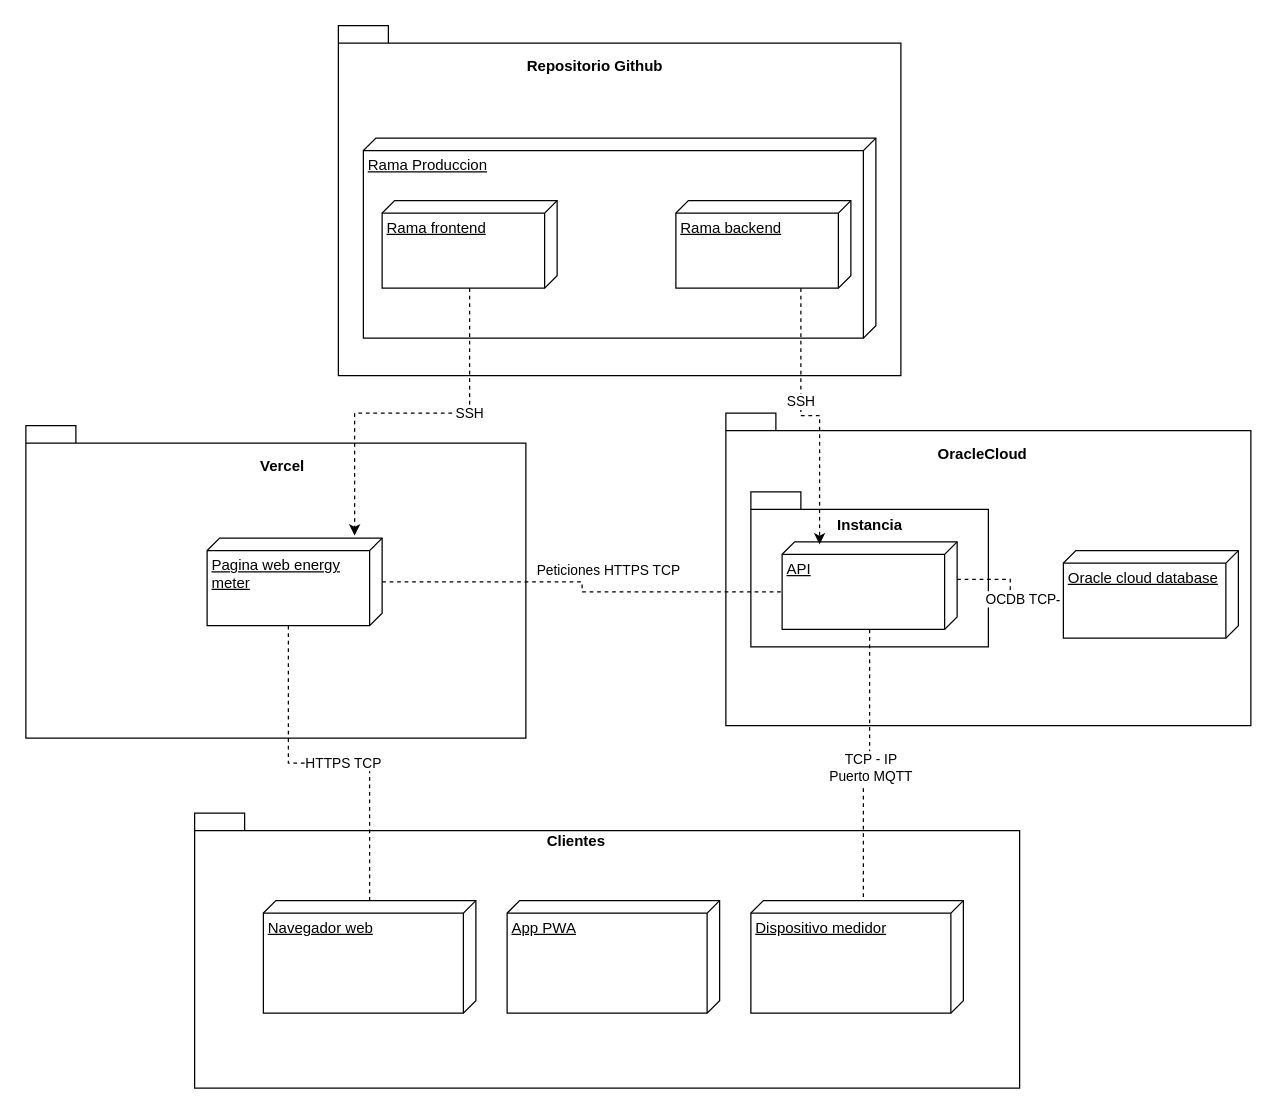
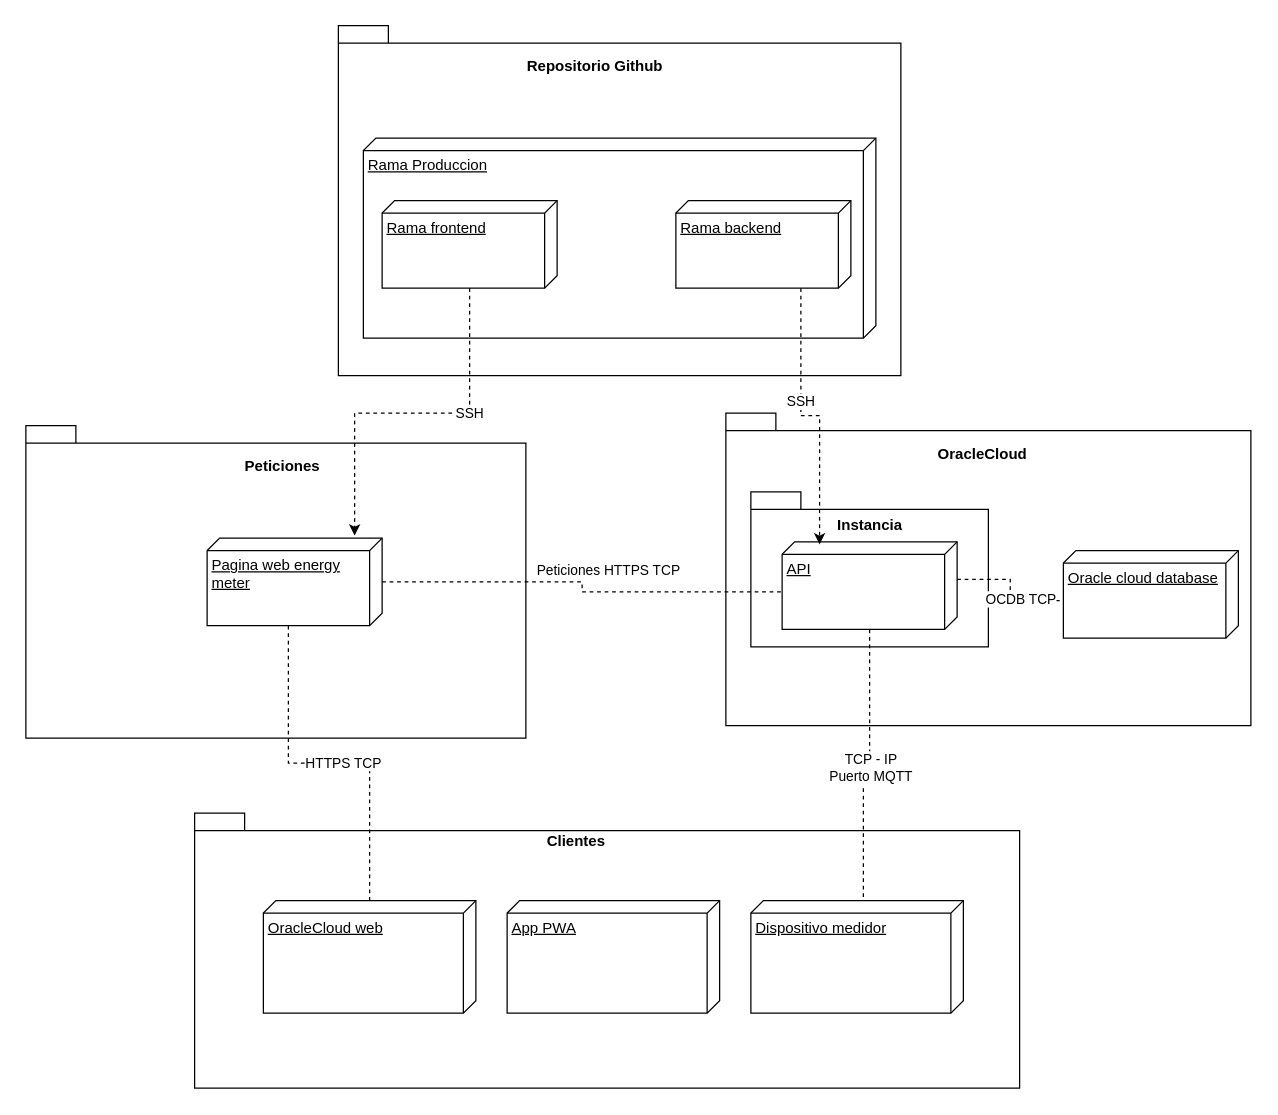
- <mxCell id="15" value="Vercel" style="text;align=center;fontStyle=1;verticalAlign=middle;spacingLeft=3;spacingRight=3;strokeColor=none;rotatable=0;points=[[0,0.5],[1,0.5]];portConstraint=eastwest;html=1;" parent="1" vertex="1"><mxGeometry x="185" y="360" width="80" height="26" as="geometry" /></mxCell>
+ <mxCell id="15" value="Peticiones" style="text;align=center;fontStyle=1;verticalAlign=middle;spacingLeft=3;spacingRight=3;strokeColor=none;rotatable=0;points=[[0,0.5],[1,0.5]];portConstraint=eastwest;html=1;" parent="1" vertex="1"><mxGeometry x="185" y="360" width="80" height="26" as="geometry" /></mxCell>
- <mxCell id="5" value="Navegador web" style="verticalAlign=top;align=left;spacingTop=8;spacingLeft=2;spacingRight=12;shape=cube;size=10;direction=south;fontStyle=4;html=1;whiteSpace=wrap;" parent="1" vertex="1"><mxGeometry x="210" y="720" width="170" height="90" as="geometry" /></mxCell>
+ <mxCell id="5" value="OracleCloud web" style="verticalAlign=top;align=left;spacingTop=8;spacingLeft=2;spacingRight=12;shape=cube;size=10;direction=south;fontStyle=4;html=1;whiteSpace=wrap;" parent="1" vertex="1"><mxGeometry x="210" y="720" width="170" height="90" as="geometry" /></mxCell>
